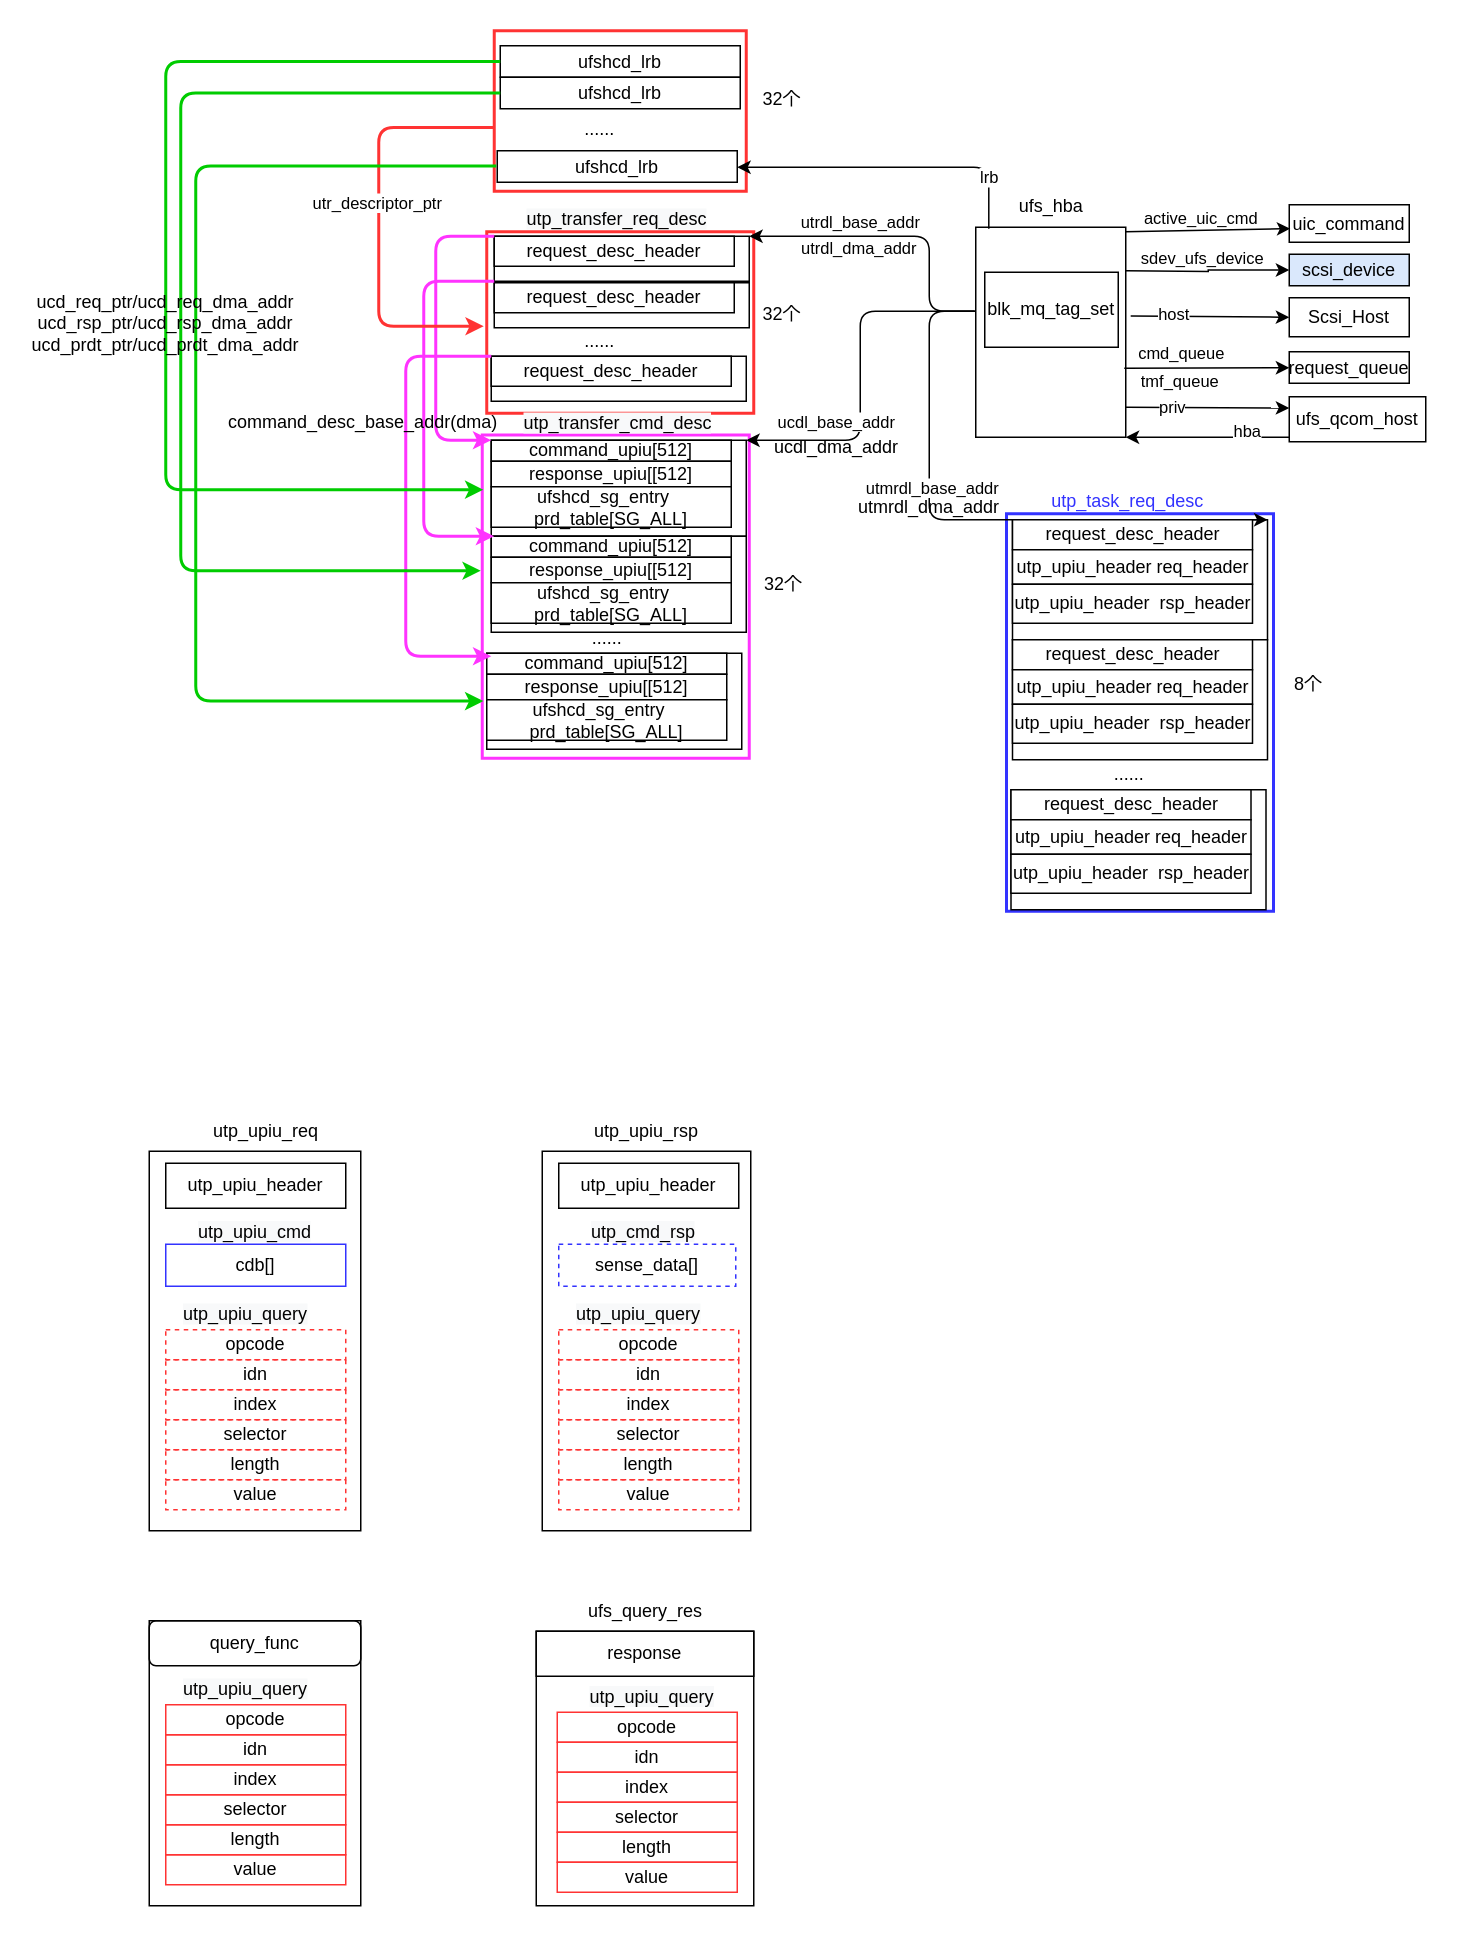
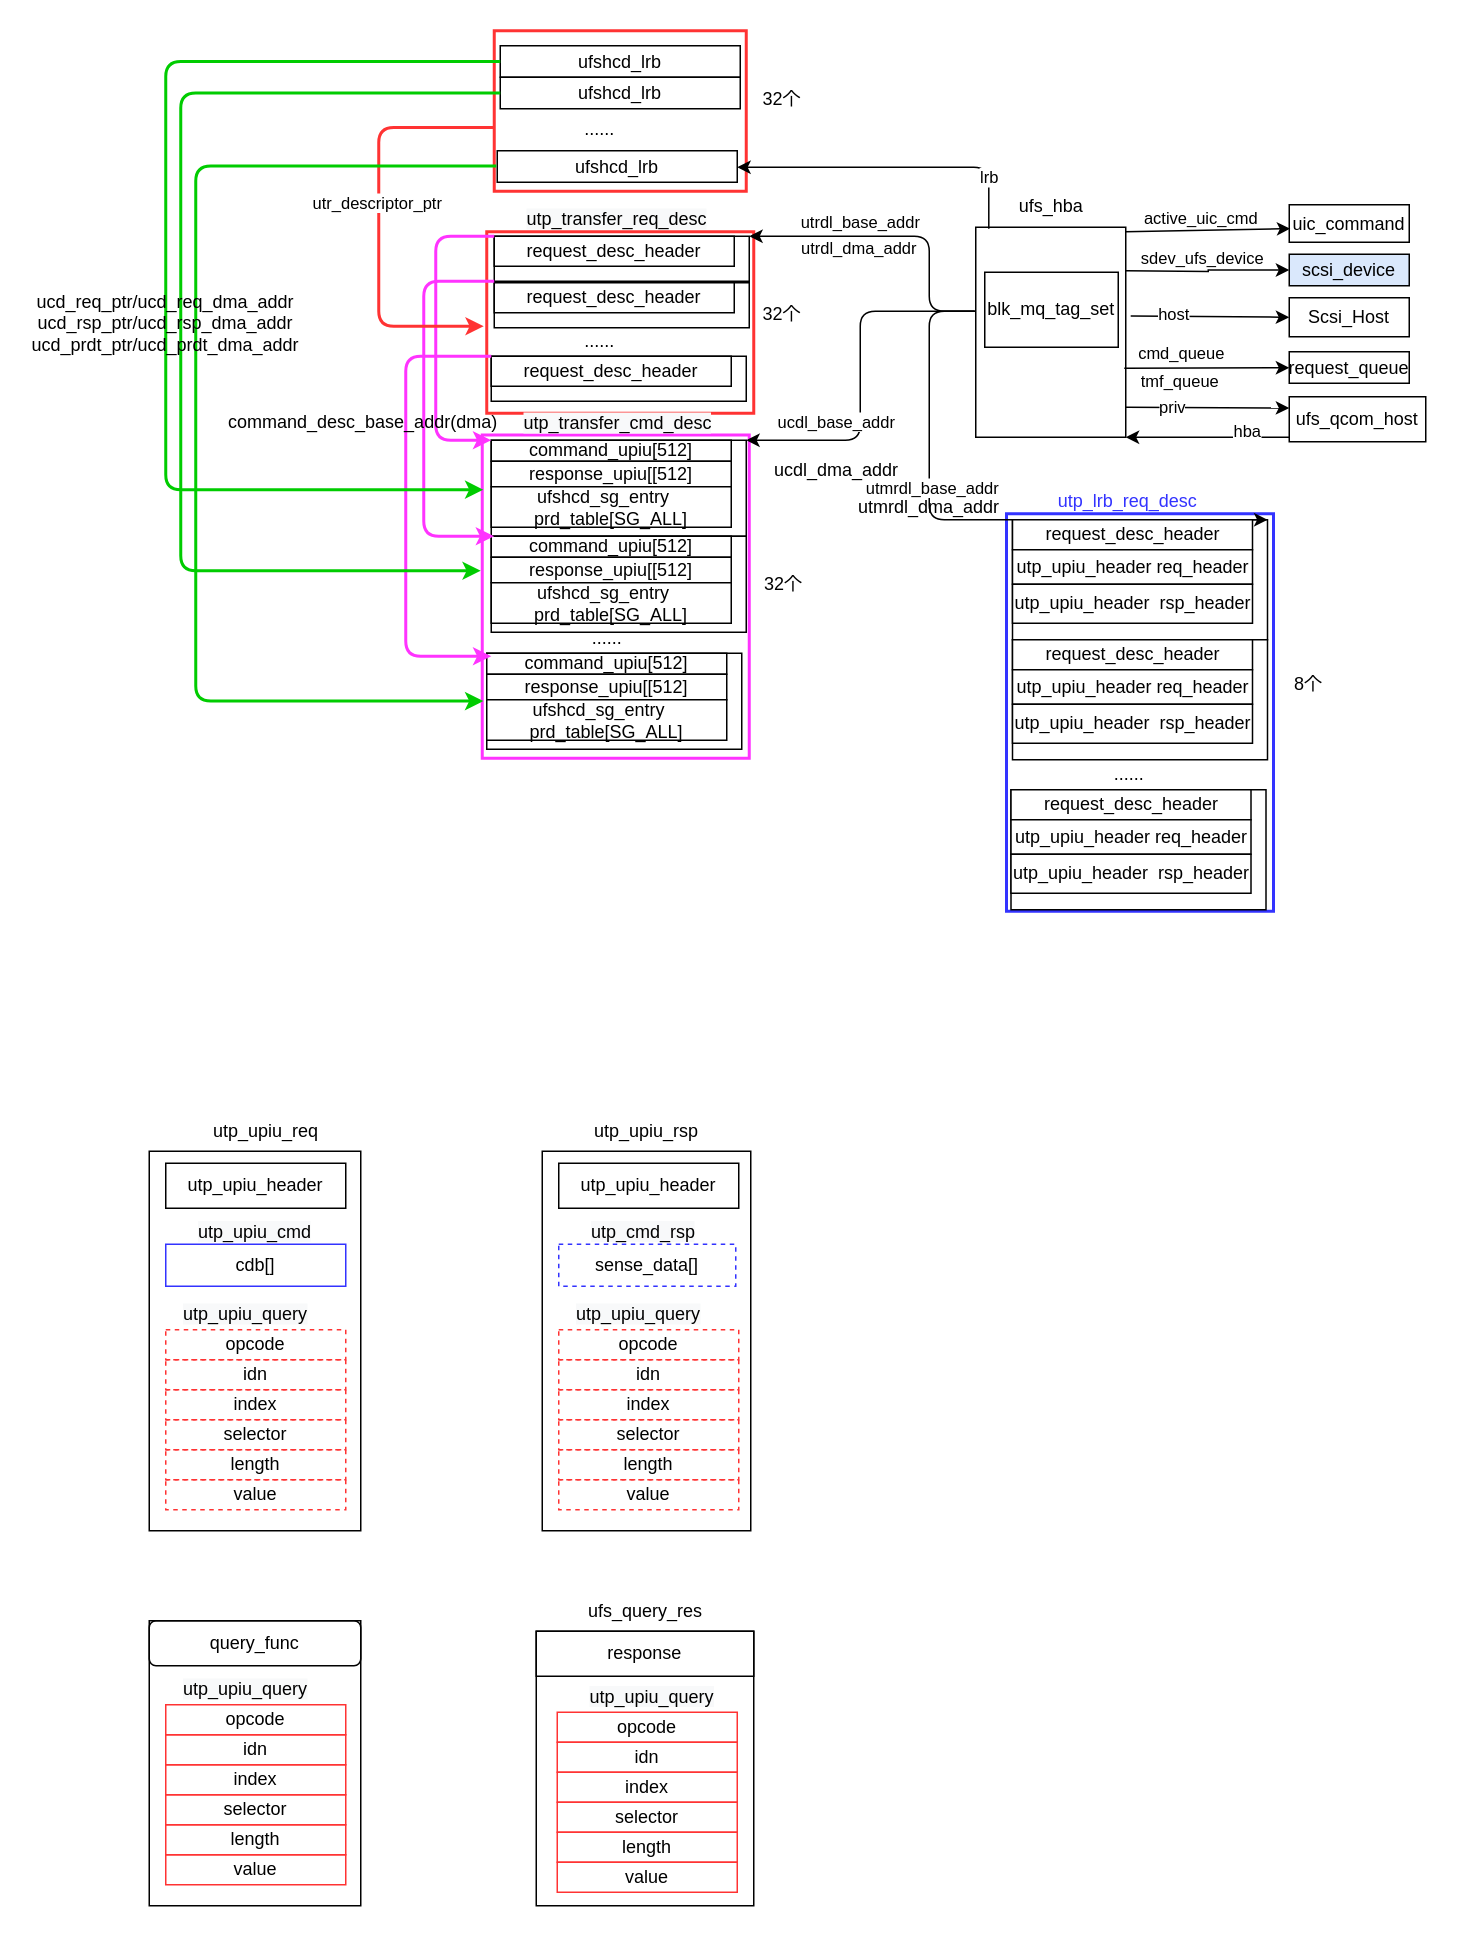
- <mxCell id="53" value="ucdl_dma_addr" style="text;whiteSpace=wrap;html=1;" vertex="1" parent="1"><mxGeometry x="514" y="283.5" width="84" height="16.5" as="geometry" /></mxCell>
+ <mxCell id="53" value="ucdl_dma_addr" style="text;whiteSpace=wrap;html=1;" vertex="1" parent="1"><mxGeometry x="514" y="298.5" width="84" height="16.5" as="geometry" /></mxCell>
- <mxCell id="42" value="&lt;font color=&quot;#3333ff&quot;&gt;utp_task_req_desc&lt;/font&gt;" style="text;html=1;strokeColor=none;fillColor=none;align=center;verticalAlign=middle;whiteSpace=wrap;rounded=0;" vertex="1" parent="1"><mxGeometry x="710" y="324" width="83" height="20" as="geometry" /></mxCell>
+ <mxCell id="42" value="&lt;font color=&quot;#3333ff&quot;&gt;utp_lrb_req_desc&lt;/font&gt;" style="text;html=1;strokeColor=none;fillColor=none;align=center;verticalAlign=middle;whiteSpace=wrap;rounded=0;" vertex="1" parent="1"><mxGeometry x="710" y="324" width="83" height="20" as="geometry" /></mxCell>
